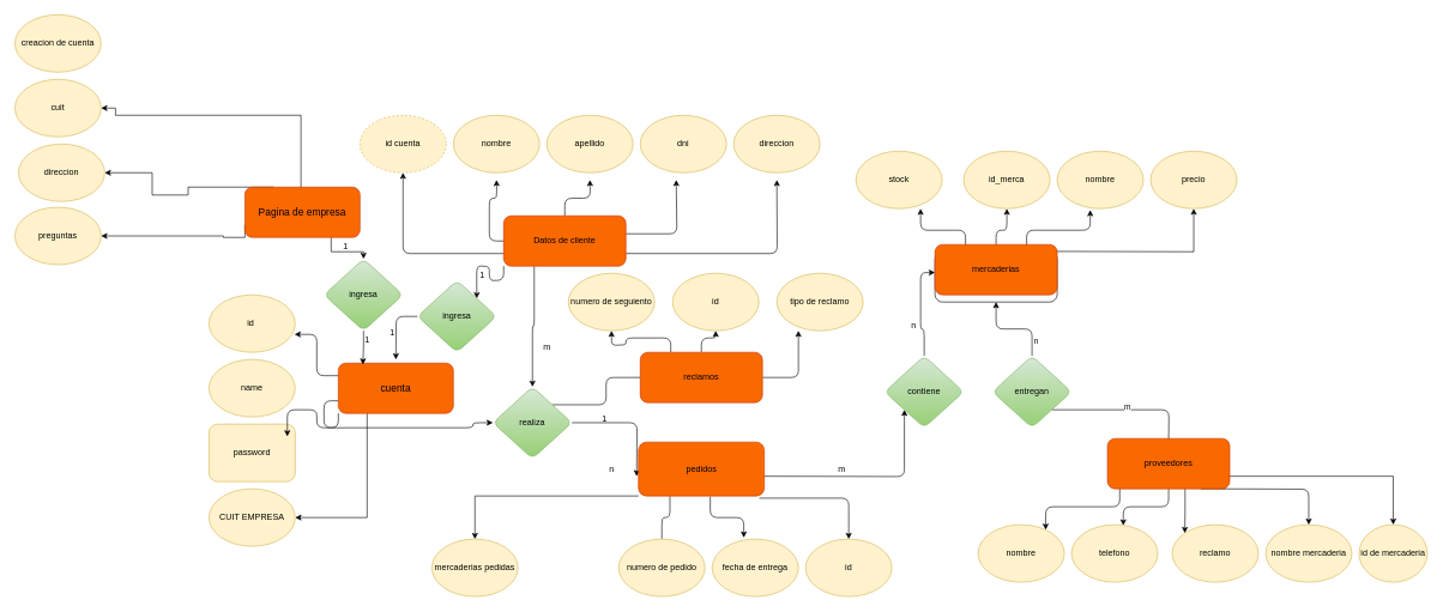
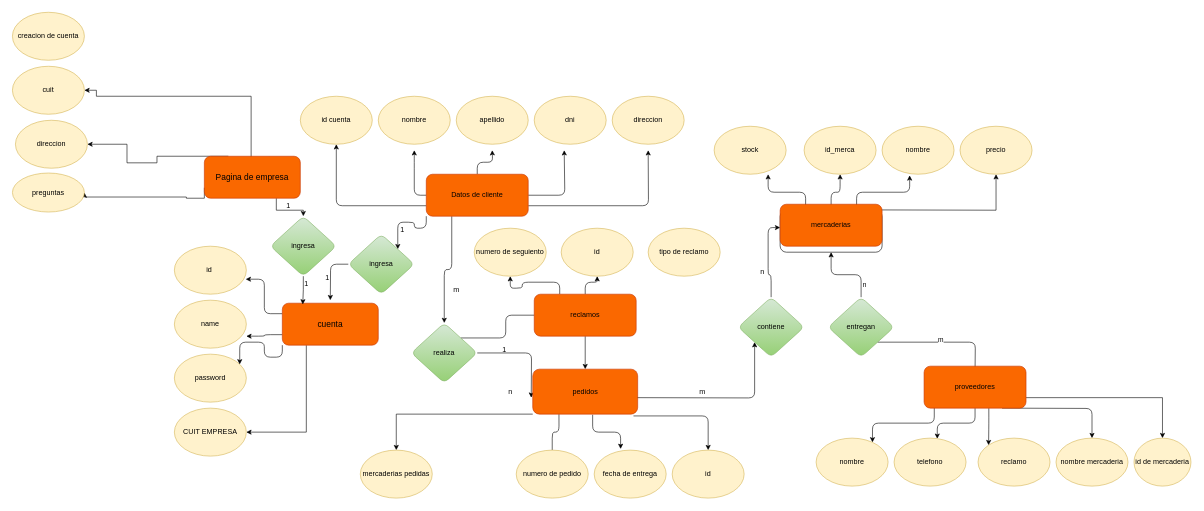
- <mxCell id="10" value="id cuenta" style="ellipse;whiteSpace=wrap;html=1;rounded=1;labelBackgroundColor=none;fillColor=#fff2cc;strokeColor=#d6b656;dashed=1;" parent="1" vertex="1"><mxGeometry x="500" y="160" width="120" height="80" as="geometry" /></mxCell>
+ <mxCell id="10" value="id cuenta" style="ellipse;whiteSpace=wrap;html=1;rounded=1;labelBackgroundColor=none;fillColor=#fff2cc;strokeColor=#d6b656;" parent="1" vertex="1"><mxGeometry x="500" y="160" width="120" height="80" as="geometry" /></mxCell>
- <mxCell id="86" value="preguntas" style="ellipse;whiteSpace=wrap;html=1;rounded=1;labelBackgroundColor=none;fillColor=#fff2cc;strokeColor=#d6b656;" vertex="1" parent="1"><mxGeometry x="20" y="288" width="120" height="80" as="geometry" /></mxCell>
+ <mxCell id="86" value="preguntas" style="ellipse;whiteSpace=wrap;html=1;rounded=1;labelBackgroundColor=none;fillColor=#fff2cc;strokeColor=#d6b656;" vertex="1" parent="1"><mxGeometry x="20" y="288" width="120" height="65" as="geometry" /></mxCell>
- <mxCell id="9" value="Datos de cliente" style="rounded=1;whiteSpace=wrap;html=1;labelBackgroundColor=none;fillColor=#fa6800;fontColor=#000000;strokeColor=#C73500;" parent="1" vertex="1"><mxGeometry x="700" y="300" width="170" height="70" as="geometry" /></mxCell>
+ <mxCell id="9" value="Datos de cliente" style="rounded=1;whiteSpace=wrap;html=1;labelBackgroundColor=none;fillColor=#fa6800;fontColor=#000000;strokeColor=#C73500;" parent="1" vertex="1"><mxGeometry x="710" y="290" width="170" height="70" as="geometry" /></mxCell>
- <mxCell id="34" style="edgeStyle=orthogonalEdgeStyle;rounded=1;orthogonalLoop=1;jettySize=auto;html=1;entryX=0.25;entryY=1;entryDx=0;entryDy=0;entryPerimeter=0;labelBackgroundColor=none;fontColor=default;" parent="1" source="35" target="38" edge="1"><mxGeometry relative="1" as="geometry" /></mxCell>
+ <mxCell id="34" style="edgeStyle=orthogonalEdgeStyle;rounded=1;orthogonalLoop=1;jettySize=auto;html=1;labelBackgroundColor=none;fontColor=default;" parent="1" source="35" target="69" edge="1"><mxGeometry relative="1" as="geometry" /></mxCell>
- <mxCell id="21" style="edgeStyle=orthogonalEdgeStyle;rounded=1;orthogonalLoop=1;jettySize=auto;html=1;exitX=0;exitY=0.75;exitDx=0;exitDy=0;labelBackgroundColor=none;fontColor=default;" parent="1" source="24" target="27" edge="1"><mxGeometry relative="1" as="geometry" /></mxCell>
+ <mxCell id="21" style="edgeStyle=orthogonalEdgeStyle;rounded=1;orthogonalLoop=1;jettySize=auto;html=1;exitX=0;exitY=0.75;exitDx=0;exitDy=0;entryX=1;entryY=0.75;entryDx=0;entryDy=0;entryPerimeter=0;labelBackgroundColor=none;fontColor=default;" parent="1" source="24" target="18" edge="1"><mxGeometry relative="1" as="geometry" /></mxCell>
- <mxCell id="19" value="password" style="whiteSpace=wrap;html=1;labelBackgroundColor=none;fillColor=#fff2cc;strokeColor=#d6b656;rounded=1;" parent="1" vertex="1"><mxGeometry x="290" y="590" width="120" height="80" as="geometry" /></mxCell>
+ <mxCell id="19" value="password" style="ellipse;whiteSpace=wrap;html=1;rounded=1;labelBackgroundColor=none;fillColor=#fff2cc;strokeColor=#d6b656;" parent="1" vertex="1"><mxGeometry x="290" y="590" width="120" height="80" as="geometry" /></mxCell>
